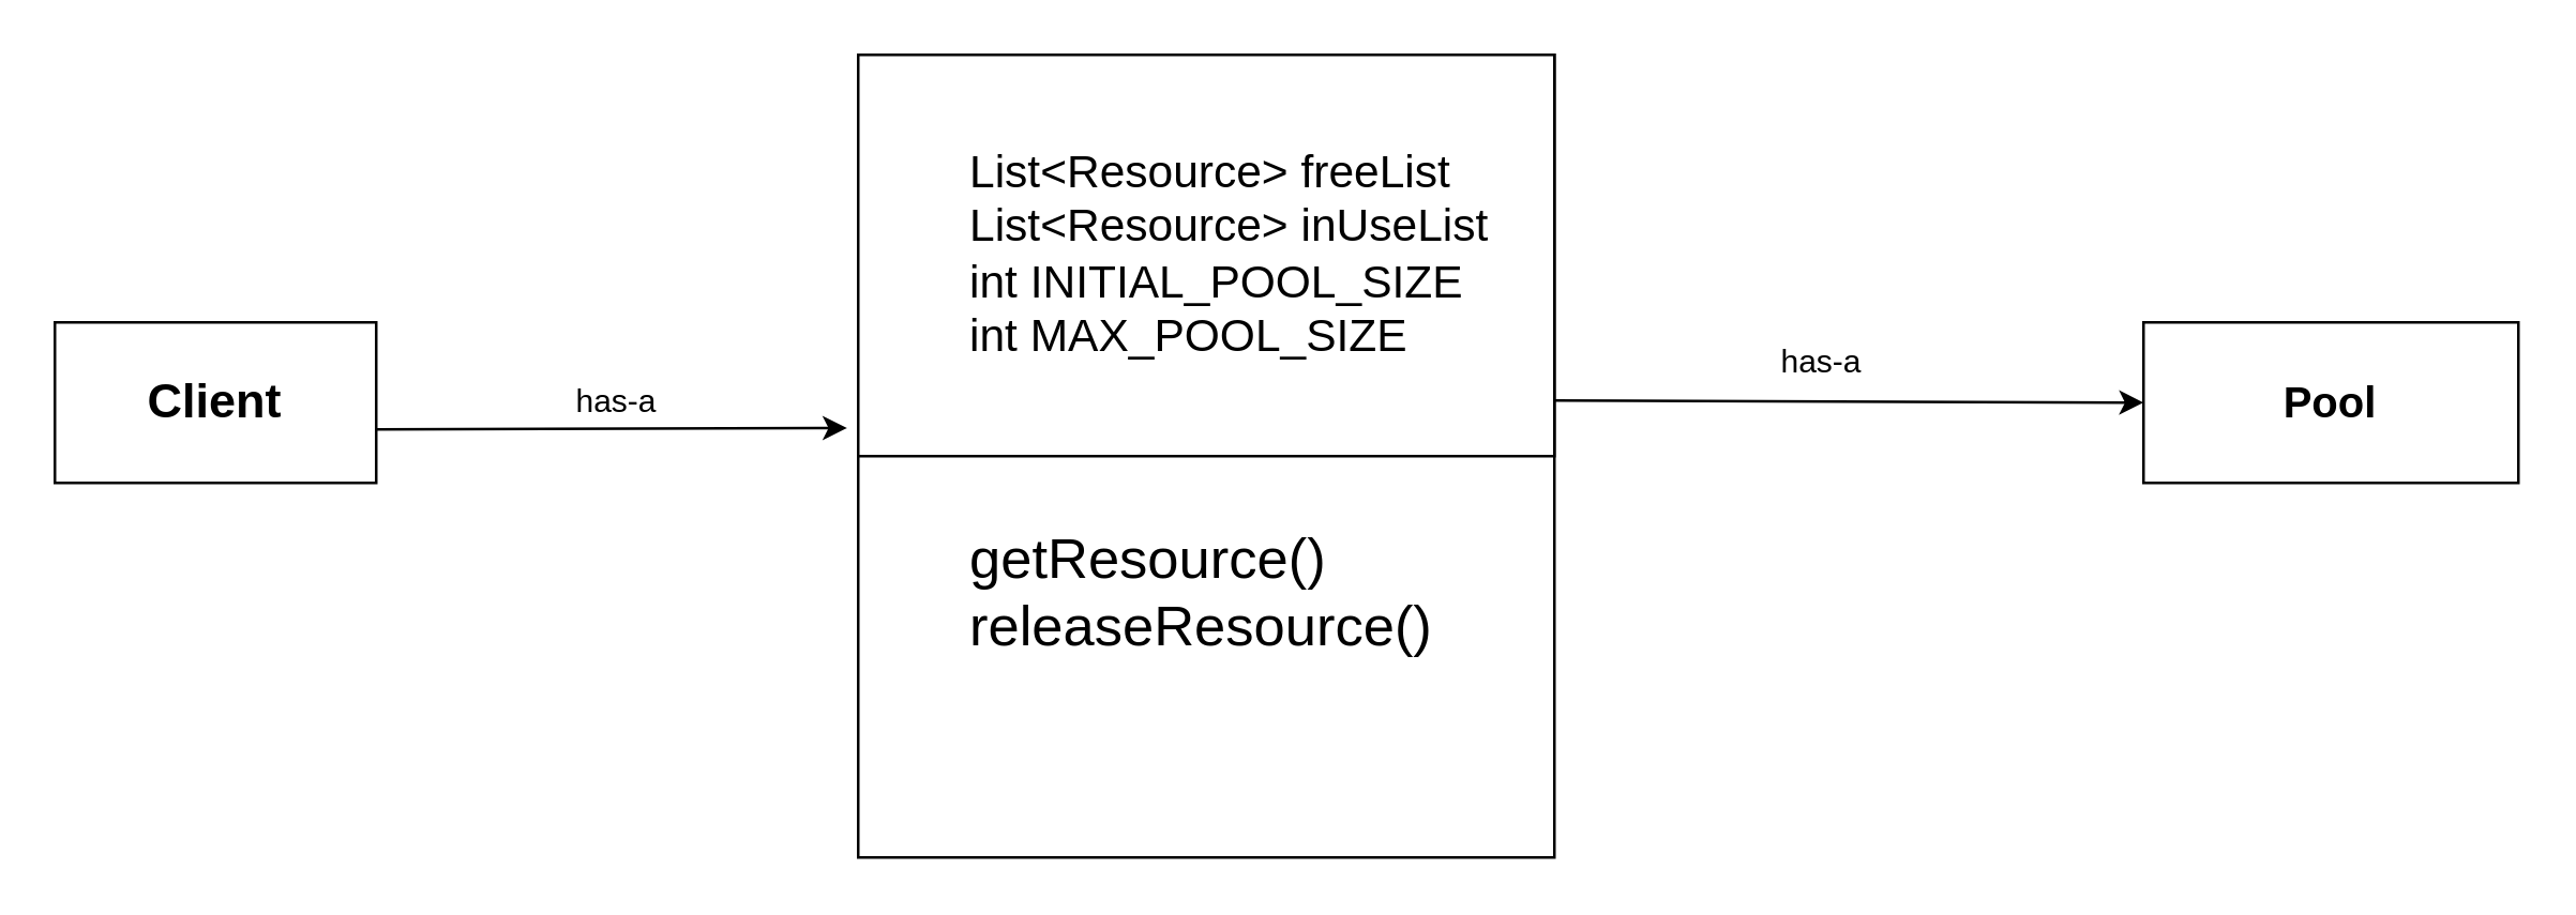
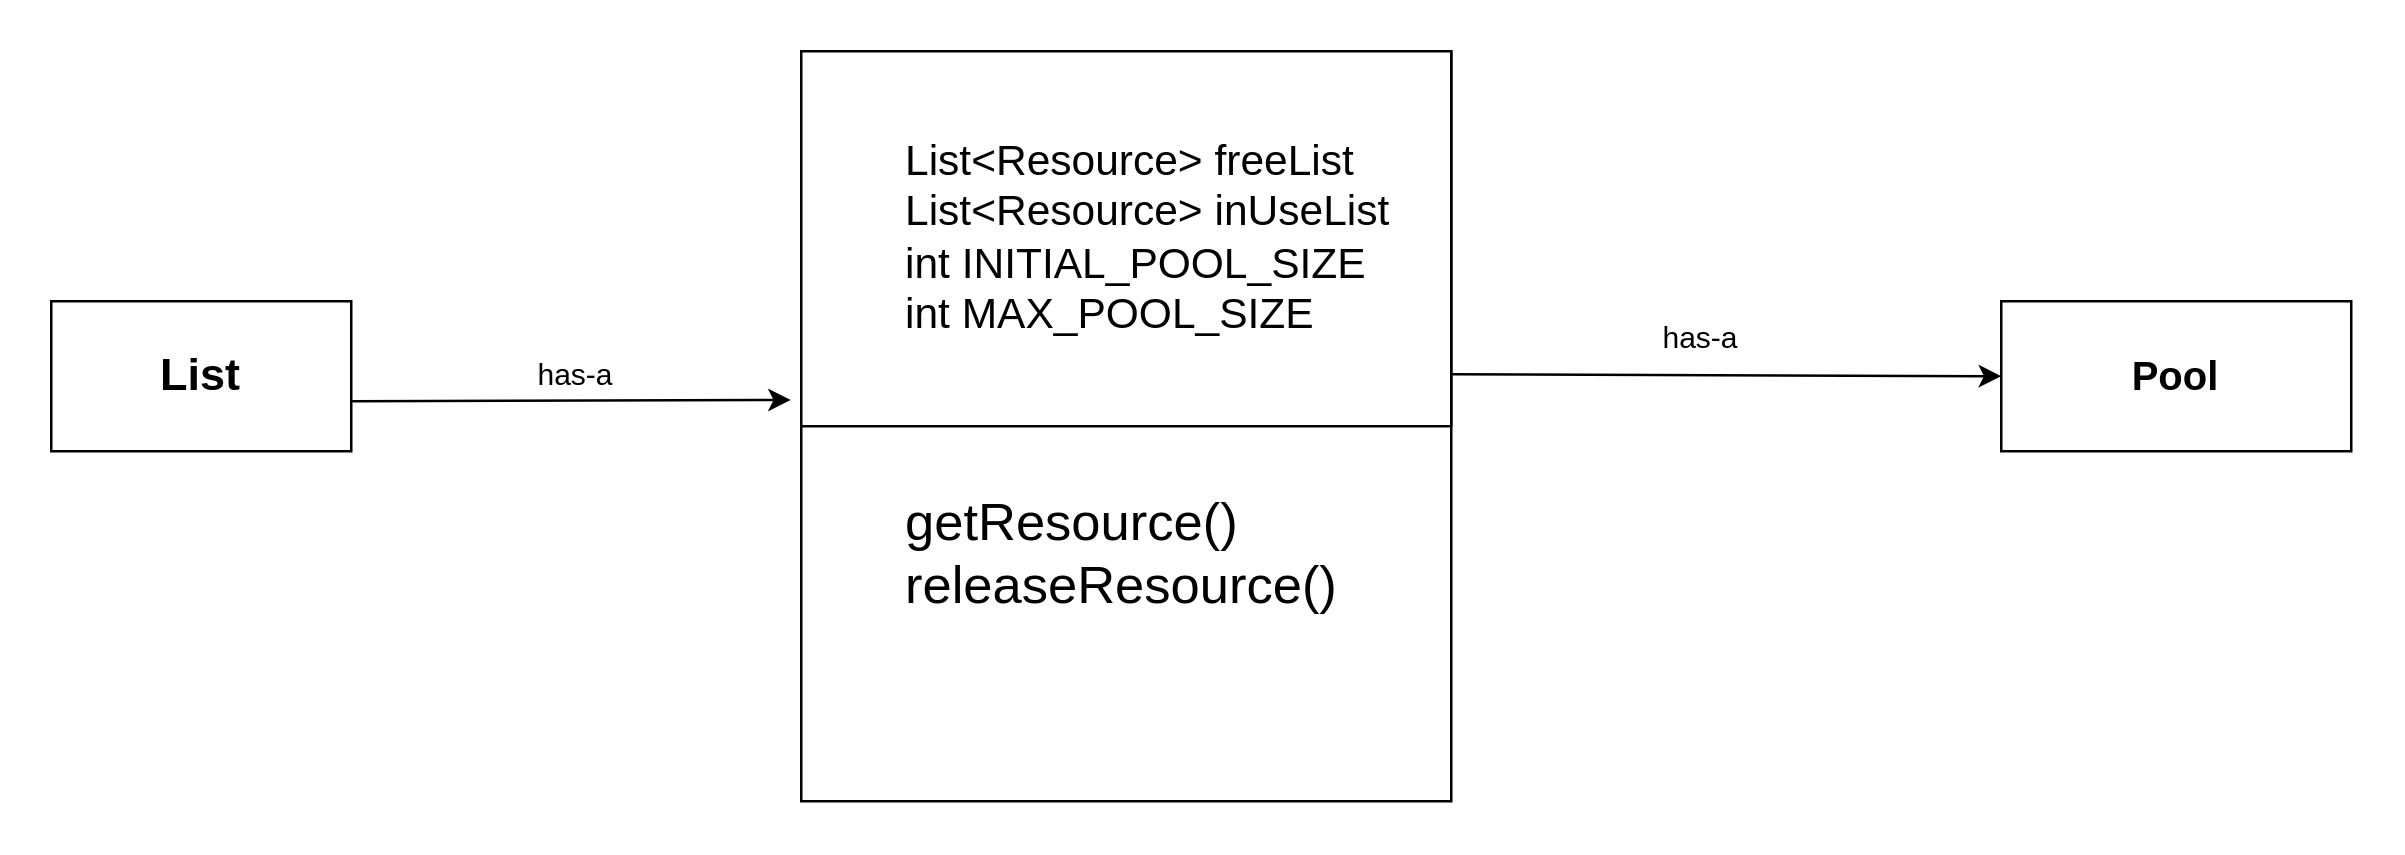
- <mxCell id="4" value="&lt;b&gt;&lt;font style=&quot;font-size: 18px;&quot;&gt;Client&lt;/font&gt;&lt;/b&gt;" style="rounded=0;whiteSpace=wrap;html=1;" vertex="1" parent="1"><mxGeometry x="20" y="120" width="120" height="60" as="geometry" /></mxCell>
+ <mxCell id="4" value="&lt;b&gt;&lt;font style=&quot;font-size: 18px;&quot;&gt;List&lt;/font&gt;&lt;/b&gt;" style="rounded=0;whiteSpace=wrap;html=1;" vertex="1" parent="1"><mxGeometry x="20" y="120" width="120" height="60" as="geometry" /></mxCell>
